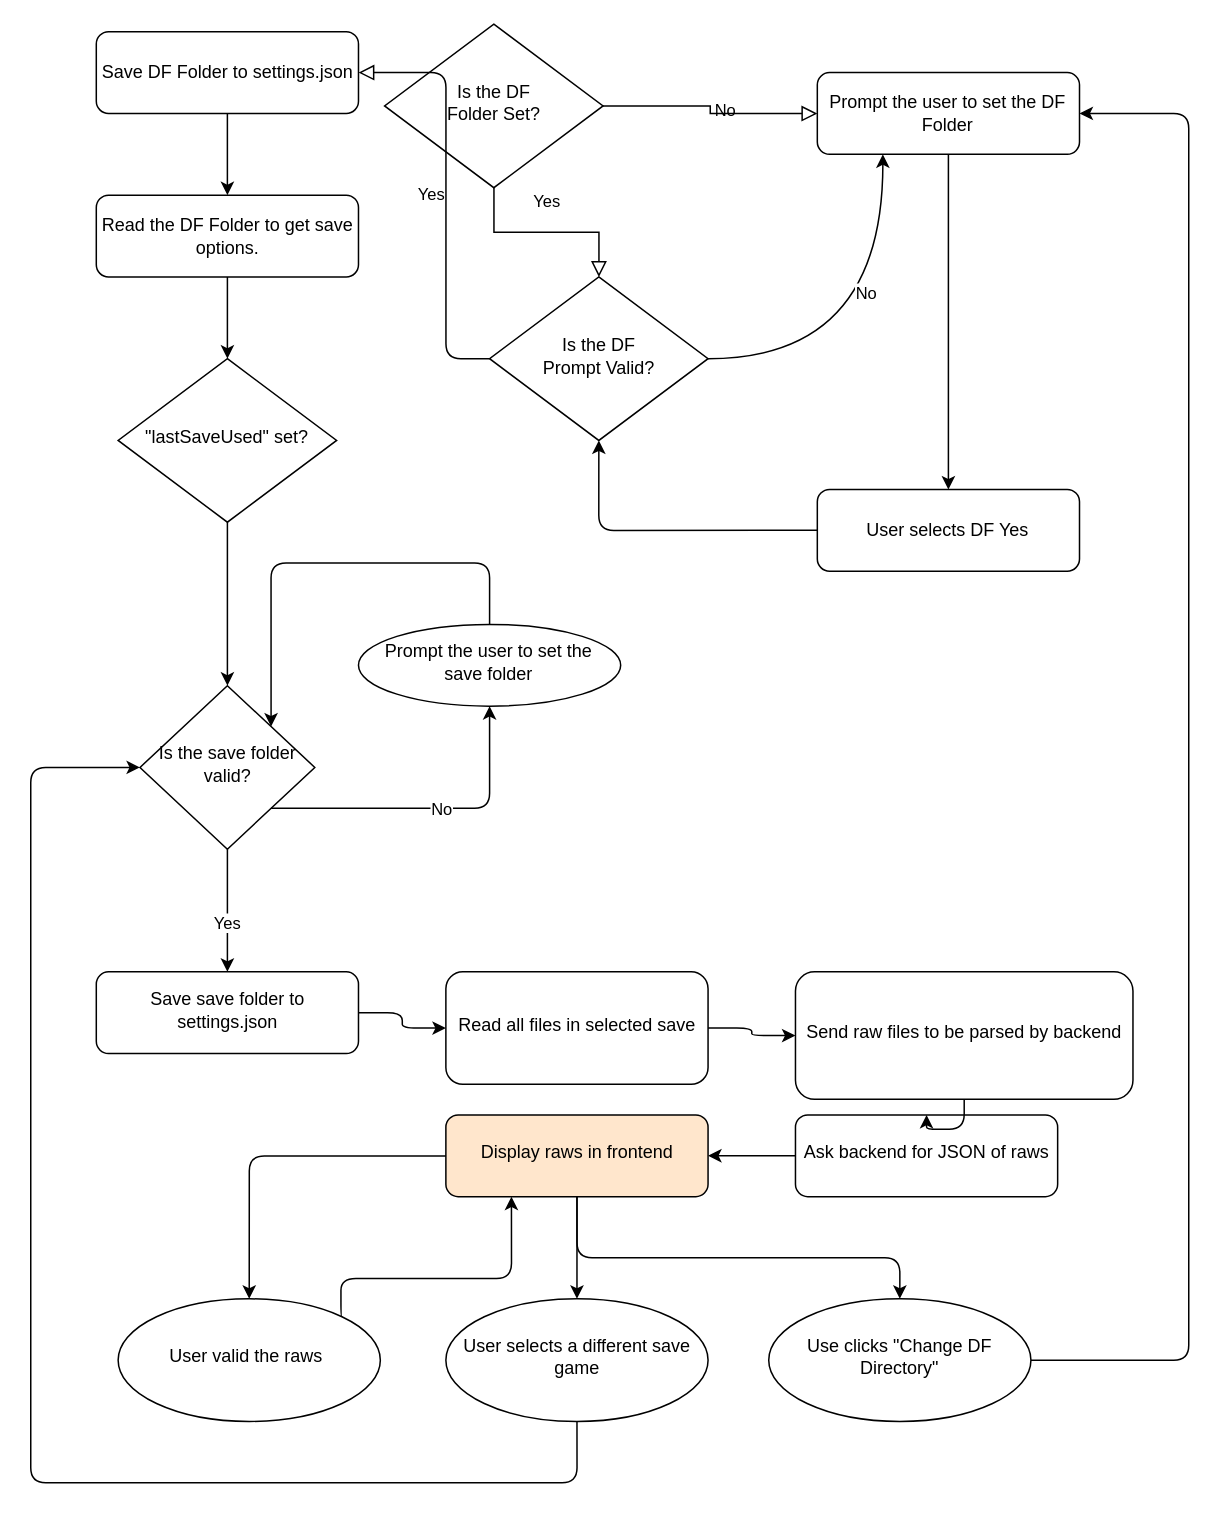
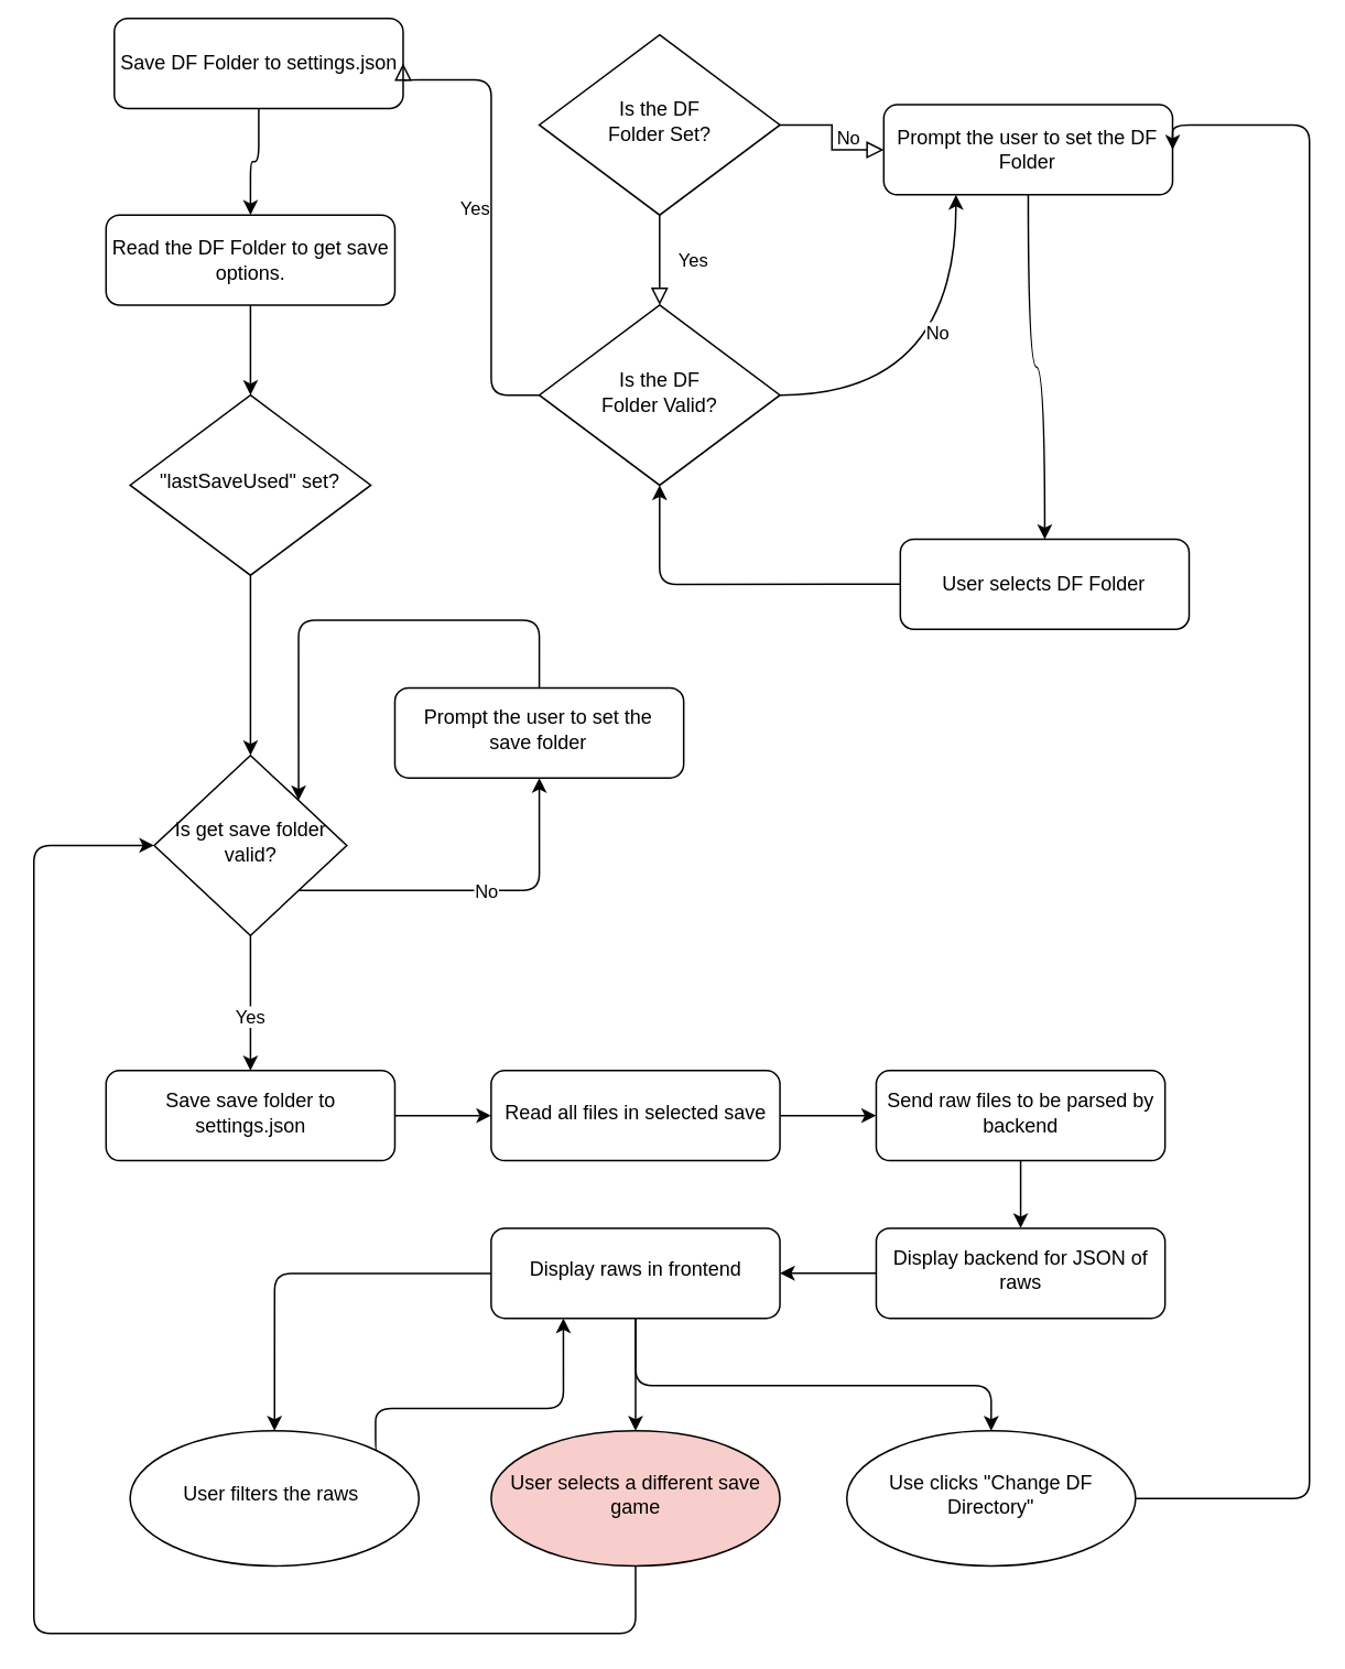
- <mxCell id="9" value="Save DF Folder to settings.json" style="rounded=1;whiteSpace=wrap;html=1;fontSize=12;glass=0;strokeWidth=1;shadow=0;" parent="1" vertex="1"><mxGeometry x="63.698" y="20.625" width="174.792" height="54.5" as="geometry" /></mxCell>
+ <mxCell id="9" value="Save DF Folder to settings.json" style="rounded=1;whiteSpace=wrap;html=1;fontSize=12;glass=0;strokeWidth=1;shadow=0;" parent="1" vertex="1"><mxGeometry x="68.698" y="10.625" width="174.792" height="54.5" as="geometry" /></mxCell>
- <mxCell id="2" value="Is the DF &lt;br&gt;Folder Set?" style="rhombus;whiteSpace=wrap;html=1;shadow=0;fontFamily=Helvetica;fontSize=12;align=center;strokeWidth=1;spacing=6;spacingTop=-4;" parent="1" vertex="1"><mxGeometry x="255.887" y="15.625" width="145.66" height="109" as="geometry" /></mxCell>
+ <mxCell id="2" value="Is the DF &lt;br&gt;Folder Set?" style="rhombus;whiteSpace=wrap;html=1;shadow=0;fontFamily=Helvetica;fontSize=12;align=center;strokeWidth=1;spacing=6;spacingTop=-4;" parent="1" vertex="1"><mxGeometry x="325.887" y="20.625" width="145.66" height="109" as="geometry" /></mxCell>
- <mxCell id="3" value="Prompt the user to set the DF Folder" style="rounded=1;whiteSpace=wrap;html=1;fontSize=12;glass=0;strokeWidth=1;shadow=0;" parent="1" vertex="1"><mxGeometry x="544.377" y="47.875" width="174.792" height="54.5" as="geometry" /></mxCell>
+ <mxCell id="3" value="Prompt the user to set the DF Folder" style="rounded=1;whiteSpace=wrap;html=1;fontSize=12;glass=0;strokeWidth=1;shadow=0;" parent="1" vertex="1"><mxGeometry x="534.377" y="62.875" width="174.792" height="54.5" as="geometry" /></mxCell>
- <mxCell id="7" value="Is the DF&lt;br&gt;Prompt Valid?" style="rhombus;whiteSpace=wrap;html=1;shadow=0;fontFamily=Helvetica;fontSize=12;align=center;strokeWidth=1;spacing=6;spacingTop=-4;" parent="1" vertex="1"><mxGeometry x="325.887" y="184.125" width="145.66" height="109" as="geometry" /></mxCell>
+ <mxCell id="7" value="Is the DF&lt;br&gt;Folder Valid?" style="rhombus;whiteSpace=wrap;html=1;shadow=0;fontFamily=Helvetica;fontSize=12;align=center;strokeWidth=1;spacing=6;spacingTop=-4;" parent="1" vertex="1"><mxGeometry x="325.887" y="184.125" width="145.66" height="109" as="geometry" /></mxCell>
- <mxCell id="12" value="User selects DF Yes" style="whiteSpace=wrap;html=1;rounded=1;glass=0;strokeWidth=1;shadow=0;" vertex="1" parent="1"><mxGeometry x="544.377" y="325.825" width="174.792" height="54.5" as="geometry" /></mxCell>
+ <mxCell id="12" value="User selects DF Folder" style="whiteSpace=wrap;html=1;rounded=1;glass=0;strokeWidth=1;shadow=0;" vertex="1" parent="1"><mxGeometry x="544.377" y="325.825" width="174.792" height="54.5" as="geometry" /></mxCell>
- <mxCell id="21" value="Prompt the user to set the save folder" style="ellipse;whiteSpace=wrap;html=1;shadow=0;strokeWidth=1;spacing=6;spacingTop=-4;" vertex="1" parent="1"><mxGeometry x="238.491" y="415.75" width="174.792" height="54.5" as="geometry" /></mxCell>
+ <mxCell id="21" value="Prompt the user to set the save folder" style="whiteSpace=wrap;html=1;shadow=0;strokeWidth=1;spacing=6;spacingTop=-4;rounded=1;" vertex="1" parent="1"><mxGeometry x="238.491" y="415.75" width="174.792" height="54.5" as="geometry" /></mxCell>
- <mxCell id="18" value="Is the save folder valid?" style="rhombus;whiteSpace=wrap;html=1;shadow=0;strokeWidth=1;spacing=6;spacingTop=-4;" vertex="1" parent="1"><mxGeometry x="92.83" y="456.625" width="116.528" height="109" as="geometry" /></mxCell>
+ <mxCell id="18" value="Is get save folder valid?" style="rhombus;whiteSpace=wrap;html=1;shadow=0;strokeWidth=1;spacing=6;spacingTop=-4;" vertex="1" parent="1"><mxGeometry x="92.83" y="456.625" width="116.528" height="109" as="geometry" /></mxCell>
- <mxCell id="27" value="Read all files in selected save" style="whiteSpace=wrap;html=1;shadow=0;strokeWidth=1;spacing=6;spacingTop=-4;rounded=1;" vertex="1" parent="1"><mxGeometry x="296.755" y="647.375" width="174.792" height="75" as="geometry" /></mxCell>
+ <mxCell id="27" value="Read all files in selected save" style="whiteSpace=wrap;html=1;shadow=0;strokeWidth=1;spacing=6;spacingTop=-4;rounded=1;" vertex="1" parent="1"><mxGeometry x="296.755" y="647.375" width="174.792" height="54.5" as="geometry" /></mxCell>
- <mxCell id="29" value="Send raw files to be parsed by backend" style="whiteSpace=wrap;html=1;shadow=0;strokeWidth=1;spacing=6;spacingTop=-4;rounded=1;" vertex="1" parent="1"><mxGeometry x="529.811" y="647.375" width="225" height="85" as="geometry" /></mxCell>
+ <mxCell id="29" value="Send raw files to be parsed by backend" style="whiteSpace=wrap;html=1;shadow=0;strokeWidth=1;spacing=6;spacingTop=-4;rounded=1;" vertex="1" parent="1"><mxGeometry x="529.811" y="647.375" width="174.792" height="54.5" as="geometry" /></mxCell>
- <mxCell id="31" value="Ask backend for JSON of raws" style="whiteSpace=wrap;html=1;shadow=0;strokeWidth=1;spacing=6;spacingTop=-4;rounded=1;" vertex="1" parent="1"><mxGeometry x="529.811" y="742.75" width="174.792" height="54.5" as="geometry" /></mxCell>
+ <mxCell id="31" value="Display backend for JSON of raws" style="whiteSpace=wrap;html=1;shadow=0;strokeWidth=1;spacing=6;spacingTop=-4;rounded=1;" vertex="1" parent="1"><mxGeometry x="529.811" y="742.75" width="174.792" height="54.5" as="geometry" /></mxCell>
- <mxCell id="33" value="Display raws in frontend" style="whiteSpace=wrap;html=1;shadow=0;strokeWidth=1;spacing=6;spacingTop=-4;rounded=1;fillColor=#ffe6cc;" vertex="1" parent="1"><mxGeometry x="296.755" y="742.75" width="174.792" height="54.5" as="geometry" /></mxCell>
+ <mxCell id="33" value="Display raws in frontend" style="whiteSpace=wrap;html=1;shadow=0;strokeWidth=1;spacing=6;spacingTop=-4;rounded=1;" vertex="1" parent="1"><mxGeometry x="296.755" y="742.75" width="174.792" height="54.5" as="geometry" /></mxCell>
- <mxCell id="42" value="User valid the raws&amp;nbsp;" style="ellipse;whiteSpace=wrap;html=1;shadow=0;strokeWidth=1;spacing=6;spacingTop=-4;rounded=1;" vertex="1" parent="1"><mxGeometry x="78.264" y="865.375" width="174.792" height="81.75" as="geometry" /></mxCell>
+ <mxCell id="42" value="User filters the raws&amp;nbsp;" style="ellipse;whiteSpace=wrap;html=1;shadow=0;strokeWidth=1;spacing=6;spacingTop=-4;rounded=1;" vertex="1" parent="1"><mxGeometry x="78.264" y="865.375" width="174.792" height="81.75" as="geometry" /></mxCell>
- <mxCell id="39" value="User selects a different save game" style="ellipse;whiteSpace=wrap;html=1;shadow=0;strokeWidth=1;spacing=6;spacingTop=-4;rounded=1;" vertex="1" parent="1"><mxGeometry x="296.755" y="865.375" width="174.792" height="81.75" as="geometry" /></mxCell>
+ <mxCell id="39" value="User selects a different save game" style="ellipse;whiteSpace=wrap;html=1;shadow=0;strokeWidth=1;spacing=6;spacingTop=-4;rounded=1;fillColor=#f8cecc;" vertex="1" parent="1"><mxGeometry x="296.755" y="865.375" width="174.792" height="81.75" as="geometry" /></mxCell>
